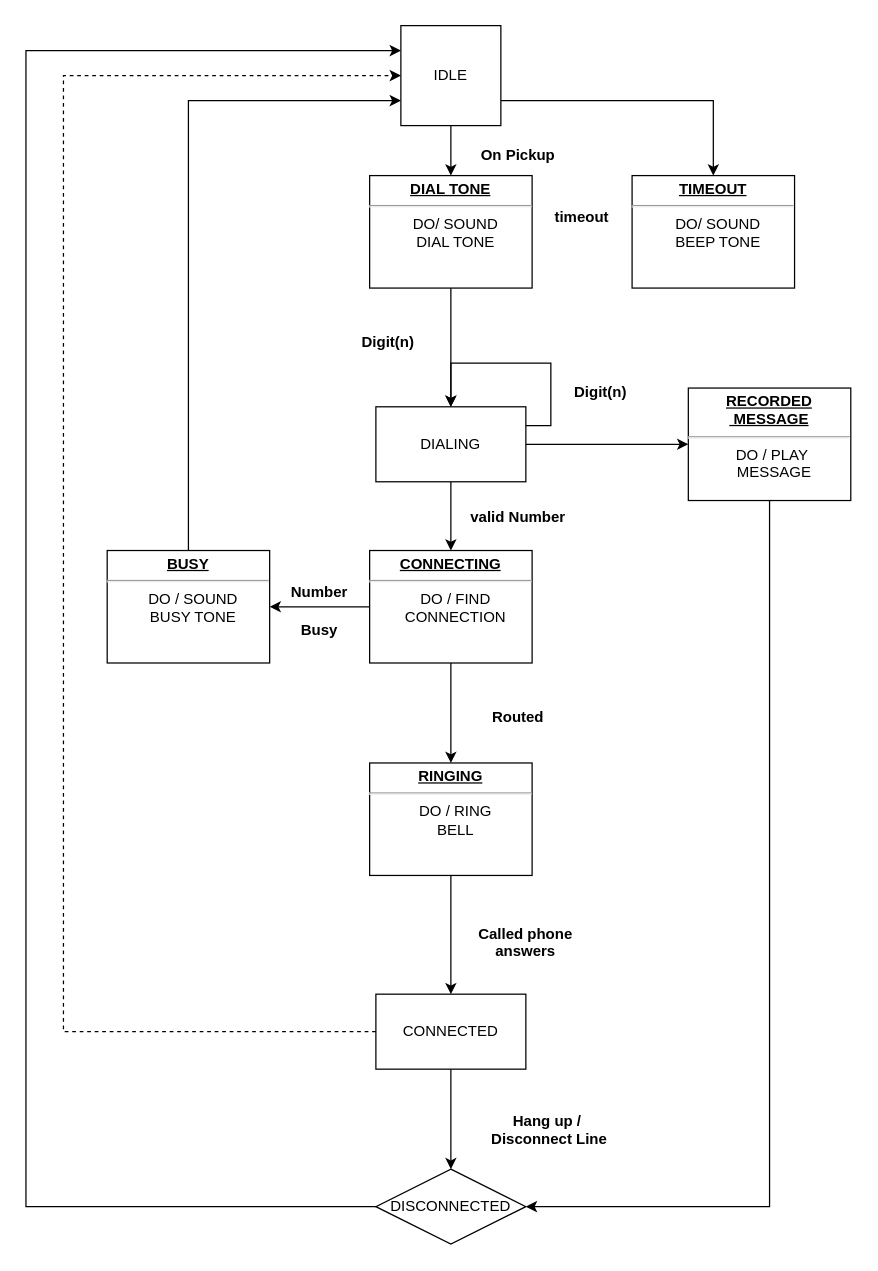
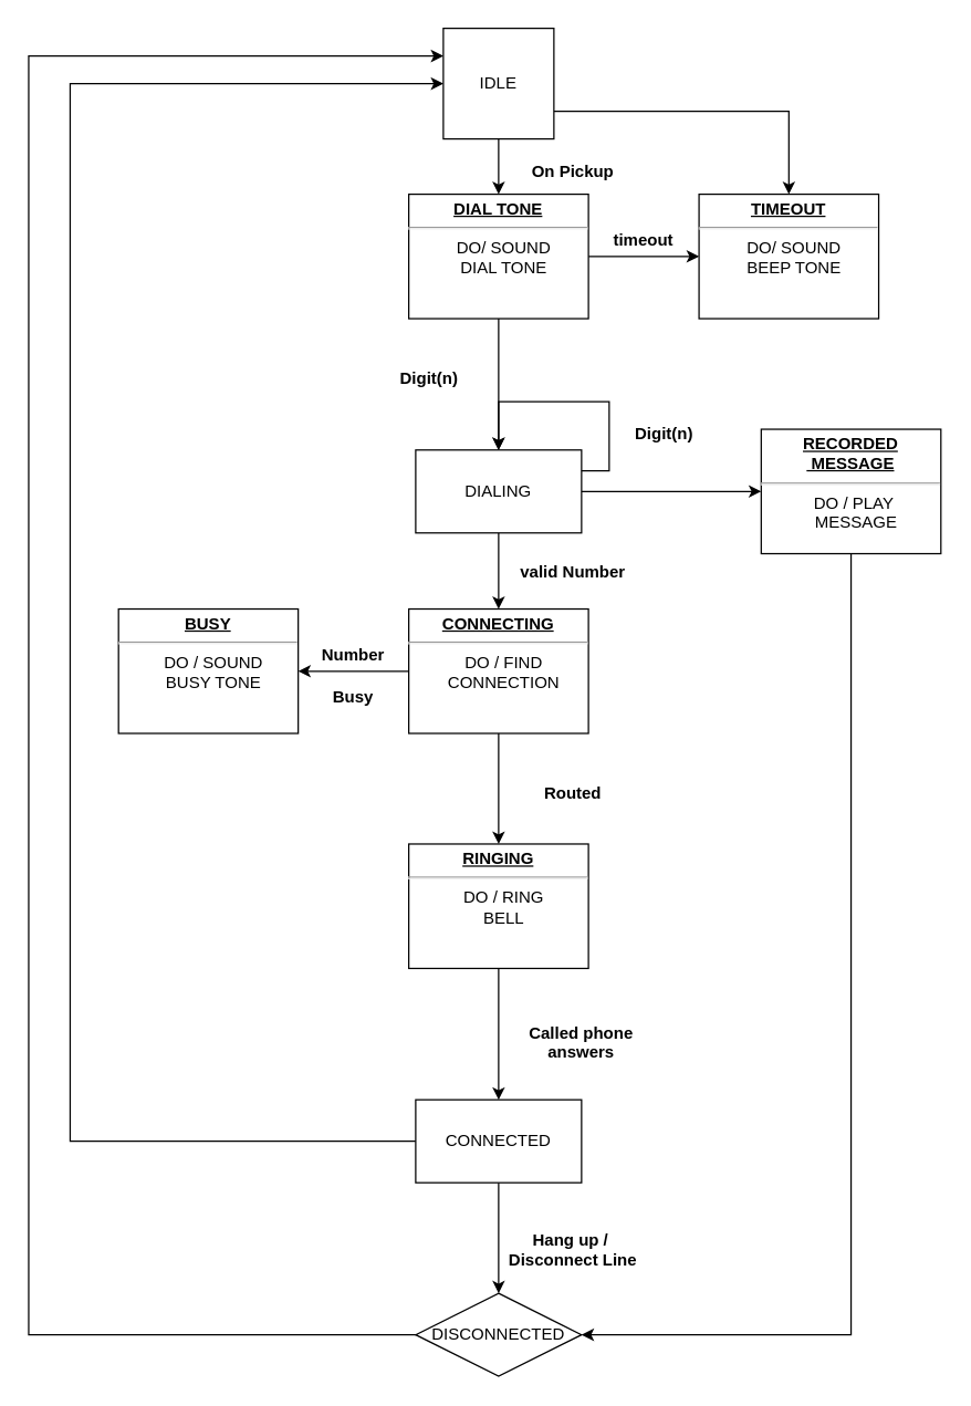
- <mxCell id="25" style="edgeStyle=orthogonalEdgeStyle;rounded=0;orthogonalLoop=1;jettySize=auto;html=1;exitX=0.5;exitY=0;exitDx=0;exitDy=0;entryX=0;entryY=0.75;entryDx=0;entryDy=0;" edge="1" parent="1" source="26" target="4"><mxGeometry relative="1" as="geometry" /></mxCell>
+ <mxCell id="5" value="" style="edgeStyle=orthogonalEdgeStyle;rounded=0;orthogonalLoop=1;jettySize=auto;html=1;" edge="1" parent="1" source="7" target="8"><mxGeometry relative="1" as="geometry" /></mxCell>
- <mxCell id="19" style="edgeStyle=orthogonalEdgeStyle;rounded=0;orthogonalLoop=1;jettySize=auto;html=1;entryX=0;entryY=0.5;entryDx=0;entryDy=0;exitX=0;exitY=0.5;exitDx=0;exitDy=0;dashed=1;" edge="1" parent="1" source="22" target="4"><mxGeometry relative="1" as="geometry"><mxPoint x="280" y="720" as="sourcePoint" /><Array as="points"><mxPoint x="50" y="825" /><mxPoint x="50" y="60" /></Array></mxGeometry></mxCell>
+ <mxCell id="19" style="edgeStyle=orthogonalEdgeStyle;rounded=0;orthogonalLoop=1;jettySize=auto;html=1;entryX=0;entryY=0.5;entryDx=0;entryDy=0;exitX=0;exitY=0.5;exitDx=0;exitDy=0;" edge="1" parent="1" source="22" target="4"><mxGeometry relative="1" as="geometry"><mxPoint x="280" y="720" as="sourcePoint" /><Array as="points"><mxPoint x="50" y="825" /><mxPoint x="50" y="60" /></Array></mxGeometry></mxCell>
- <mxCell id="33" value="Hang up / &#10;Disconnect Line" style="text;align=center;fontStyle=1;verticalAlign=middle;spacingLeft=3;spacingRight=3;strokeColor=none;rotatable=0;points=[[0,0.5],[1,0.5]];portConstraint=eastwest;" vertex="1" parent="1"><mxGeometry x="399" y="890" width="80" height="26" as="geometry" /></mxCell>
+ <mxCell id="33" value="Hang up / &#10;Disconnect Line" style="text;align=center;fontStyle=1;verticalAlign=middle;spacingLeft=3;spacingRight=3;strokeColor=none;rotatable=0;points=[[0,0.5],[1,0.5]];portConstraint=eastwest;" vertex="1" parent="1"><mxGeometry x="374" y="890" width="80" height="26" as="geometry" /></mxCell>
